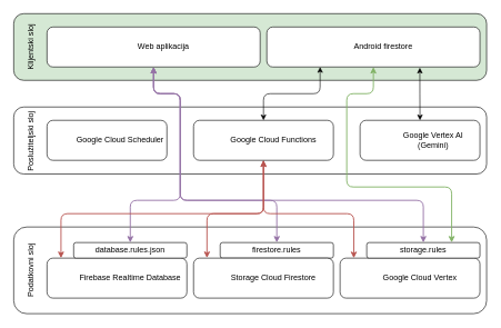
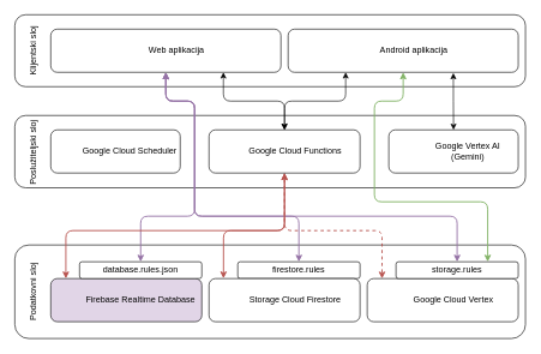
- <mxCell id="10" value="Android firestore" style="rounded=1;whiteSpace=wrap;html=1;spacingLeft=30;" parent="9" vertex="1"><mxGeometry width="320" height="60" as="geometry" /></mxCell>
+ <mxCell id="10" value="Android aplikacija" style="rounded=1;whiteSpace=wrap;html=1;spacingLeft=30;" parent="9" vertex="1"><mxGeometry width="320" height="60" as="geometry" /></mxCell>
- <mxCell id="5" value="&lt;p style=&quot;line-height: normal;&quot; class=&quot;MsoNormal&quot;&gt;&lt;span lang=&quot;HR&quot;&gt;Klijentski sloj&lt;/span&gt;&lt;/p&gt;" style="rounded=1;whiteSpace=wrap;html=1;verticalAlign=top;align=center;horizontal=0;fillColor=#d5e8d4;" parent="4" vertex="1"><mxGeometry width="710" height="100" as="geometry" /></mxCell>
+ <mxCell id="5" value="&lt;p style=&quot;line-height: normal;&quot; class=&quot;MsoNormal&quot;&gt;&lt;span lang=&quot;HR&quot;&gt;Klijentski sloj&lt;/span&gt;&lt;/p&gt;" style="rounded=1;whiteSpace=wrap;html=1;verticalAlign=top;align=center;horizontal=0;" parent="4" vertex="1"><mxGeometry width="710" height="100" as="geometry" /></mxCell>
+ <mxCell id="23" style="edgeStyle=orthogonalEdgeStyle;rounded=1;orthogonalLoop=1;jettySize=auto;html=1;exitX=0.75;exitY=1;exitDx=0;exitDy=0;entryX=0.5;entryY=0;entryDx=0;entryDy=0;startArrow=classic;startFill=1;curved=0;" parent="1" source="7" target="19" edge="1"><mxGeometry relative="1" as="geometry"><Array as="points"><mxPoint x="310" y="140" /><mxPoint x="395" y="140" /></Array></mxGeometry></mxCell>
- <mxCell id="16" value="" style="edgeStyle=orthogonalEdgeStyle;rounded=1;orthogonalLoop=1;jettySize=auto;exitX=0.5;exitY=1;exitDx=0;exitDy=0;entryX=0.098;entryY=0.001;entryDx=0;entryDy=0;strokeWidth=1.5;curved=0;flowAnimation=0;shadow=0;fillColor=#f8cecc;strokeColor=#b85450;textShadow=0;entryPerimeter=0;" parent="1" source="19" target="32" edge="1"><mxGeometry relative="1" as="geometry"><Array as="points"><mxPoint x="395" y="320" /><mxPoint x="531" y="320" /></Array></mxGeometry></mxCell>
+ <mxCell id="16" value="" style="edgeStyle=orthogonalEdgeStyle;rounded=1;orthogonalLoop=1;jettySize=auto;exitX=0.5;exitY=1;exitDx=0;exitDy=0;entryX=0.098;entryY=0.001;entryDx=0;entryDy=0;strokeWidth=1.5;curved=0;flowAnimation=0;shadow=0;fillColor=#f8cecc;strokeColor=#b85450;textShadow=0;entryPerimeter=0;dashed=1;" parent="1" source="19" target="32" edge="1"><mxGeometry relative="1" as="geometry"><Array as="points"><mxPoint x="395" y="320" /><mxPoint x="531" y="320" /></Array></mxGeometry></mxCell>
- <mxCell id="29" value="&amp;nbsp; &amp;nbsp;Firebase Realtime Database" style="rounded=1;whiteSpace=wrap;html=1;spacingLeft=30;" parent="28" vertex="1"><mxGeometry width="210" height="60" as="geometry" /></mxCell>
+ <mxCell id="29" value="&amp;nbsp; &amp;nbsp;Firebase Realtime Database" style="rounded=1;whiteSpace=wrap;html=1;spacingLeft=30;fillColor=#e1d5e7;" parent="28" vertex="1"><mxGeometry width="210" height="60" as="geometry" /></mxCell>
